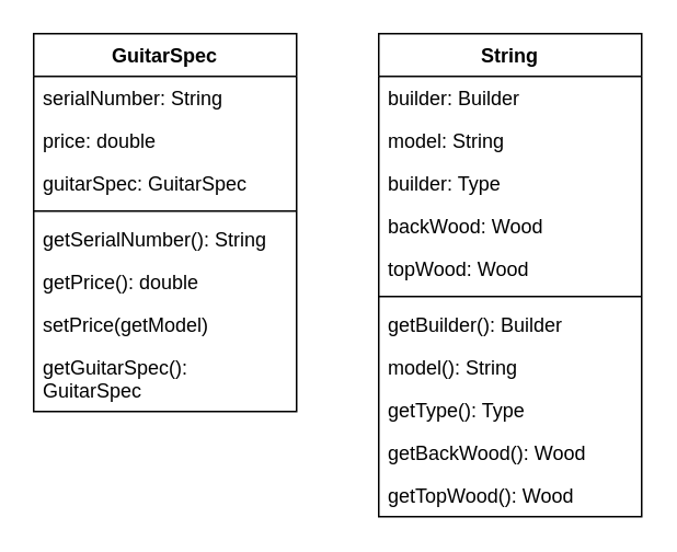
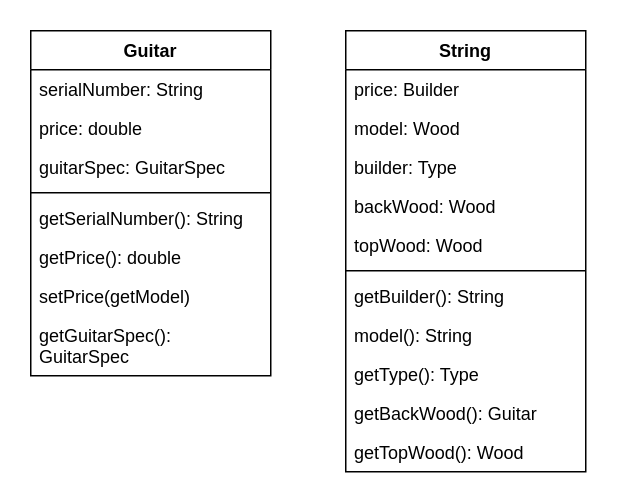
- <mxCell id="2" value="GuitarSpec" style="swimlane;fontStyle=1;align=center;verticalAlign=top;childLayout=stackLayout;horizontal=1;startSize=26;horizontalStack=0;resizeParent=1;resizeParentMax=0;resizeLast=0;collapsible=1;marginBottom=0;whiteSpace=wrap;html=1;" vertex="1" parent="1"><mxGeometry x="20" y="20" width="160" height="230" as="geometry" /></mxCell>
+ <mxCell id="2" value="Guitar" style="swimlane;fontStyle=1;align=center;verticalAlign=top;childLayout=stackLayout;horizontal=1;startSize=26;horizontalStack=0;resizeParent=1;resizeParentMax=0;resizeLast=0;collapsible=1;marginBottom=0;whiteSpace=wrap;html=1;" vertex="1" parent="1"><mxGeometry x="20" y="20" width="160" height="230" as="geometry" /></mxCell>
- <mxCell id="12" value="builder: Builder" style="text;strokeColor=none;fillColor=none;align=left;verticalAlign=top;spacingLeft=4;spacingRight=4;overflow=hidden;rotatable=0;points=[[0,0.5],[1,0.5]];portConstraint=eastwest;whiteSpace=wrap;html=1;" vertex="1" parent="11"><mxGeometry y="26" width="160" height="26" as="geometry" /></mxCell>
+ <mxCell id="12" value="price: Builder" style="text;strokeColor=none;fillColor=none;align=left;verticalAlign=top;spacingLeft=4;spacingRight=4;overflow=hidden;rotatable=0;points=[[0,0.5],[1,0.5]];portConstraint=eastwest;whiteSpace=wrap;html=1;" vertex="1" parent="11"><mxGeometry y="26" width="160" height="26" as="geometry" /></mxCell>
- <mxCell id="13" value="model: String" style="text;strokeColor=none;fillColor=none;align=left;verticalAlign=top;spacingLeft=4;spacingRight=4;overflow=hidden;rotatable=0;points=[[0,0.5],[1,0.5]];portConstraint=eastwest;whiteSpace=wrap;html=1;" vertex="1" parent="11"><mxGeometry y="52" width="160" height="26" as="geometry" /></mxCell>
+ <mxCell id="13" value="model: Wood" style="text;strokeColor=none;fillColor=none;align=left;verticalAlign=top;spacingLeft=4;spacingRight=4;overflow=hidden;rotatable=0;points=[[0,0.5],[1,0.5]];portConstraint=eastwest;whiteSpace=wrap;html=1;" vertex="1" parent="11"><mxGeometry y="52" width="160" height="26" as="geometry" /></mxCell>
- <mxCell id="18" value="getBuilder(): Builder" style="text;strokeColor=none;fillColor=none;align=left;verticalAlign=top;spacingLeft=4;spacingRight=4;overflow=hidden;rotatable=0;points=[[0,0.5],[1,0.5]];portConstraint=eastwest;whiteSpace=wrap;html=1;" vertex="1" parent="11"><mxGeometry y="164" width="160" height="26" as="geometry" /></mxCell>
+ <mxCell id="18" value="getBuilder(): String" style="text;strokeColor=none;fillColor=none;align=left;verticalAlign=top;spacingLeft=4;spacingRight=4;overflow=hidden;rotatable=0;points=[[0,0.5],[1,0.5]];portConstraint=eastwest;whiteSpace=wrap;html=1;" vertex="1" parent="11"><mxGeometry y="164" width="160" height="26" as="geometry" /></mxCell>
- <mxCell id="21" value="getBackWood(): Wood" style="text;strokeColor=none;fillColor=none;align=left;verticalAlign=top;spacingLeft=4;spacingRight=4;overflow=hidden;rotatable=0;points=[[0,0.5],[1,0.5]];portConstraint=eastwest;whiteSpace=wrap;html=1;" vertex="1" parent="11"><mxGeometry y="242" width="160" height="26" as="geometry" /></mxCell>
+ <mxCell id="21" value="getBackWood(): Guitar" style="text;strokeColor=none;fillColor=none;align=left;verticalAlign=top;spacingLeft=4;spacingRight=4;overflow=hidden;rotatable=0;points=[[0,0.5],[1,0.5]];portConstraint=eastwest;whiteSpace=wrap;html=1;" vertex="1" parent="11"><mxGeometry y="242" width="160" height="26" as="geometry" /></mxCell>
